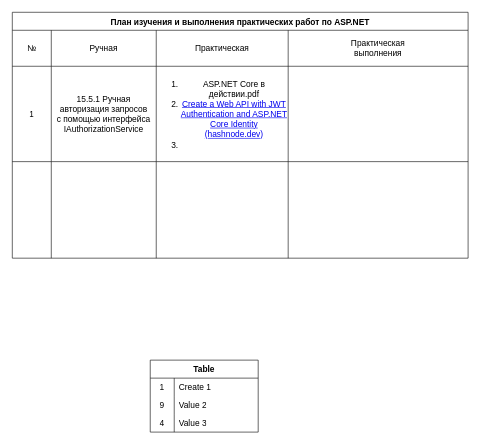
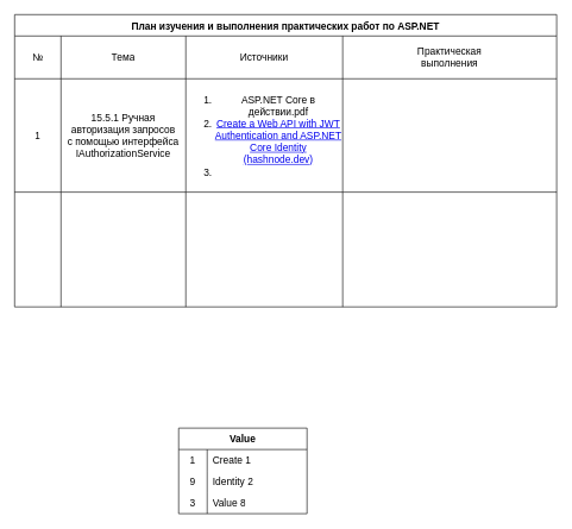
- <mxCell id="5" value="Ручная" style="shape=partialRectangle;html=1;whiteSpace=wrap;connectable=0;fillColor=none;top=0;left=0;bottom=0;right=0;overflow=hidden;rounded=0;shadow=0;glass=0;labelBackgroundColor=none;labelBorderColor=none;comic=0;sketch=0;pointerEvents=1;strokeColor=default;fontSize=14;fontColor=default;" vertex="1" parent="3"><mxGeometry x="65" width="175" height="60" as="geometry"><mxRectangle width="175" height="60" as="alternateBounds" /></mxGeometry></mxCell>
+ <mxCell id="5" value="Тема" style="shape=partialRectangle;html=1;whiteSpace=wrap;connectable=0;fillColor=none;top=0;left=0;bottom=0;right=0;overflow=hidden;rounded=0;shadow=0;glass=0;labelBackgroundColor=none;labelBorderColor=none;comic=0;sketch=0;pointerEvents=1;strokeColor=default;fontSize=14;fontColor=default;" vertex="1" parent="3"><mxGeometry x="65" width="175" height="60" as="geometry"><mxRectangle width="175" height="60" as="alternateBounds" /></mxGeometry></mxCell>
- <mxCell id="6" value="Практическая" style="shape=partialRectangle;html=1;whiteSpace=wrap;connectable=0;fillColor=none;top=0;left=0;bottom=0;right=0;overflow=hidden;rounded=0;shadow=0;glass=0;labelBackgroundColor=none;labelBorderColor=none;comic=0;sketch=0;pointerEvents=1;strokeColor=default;fontSize=14;fontColor=default;" vertex="1" parent="3"><mxGeometry x="240" width="220" height="60" as="geometry"><mxRectangle width="220" height="60" as="alternateBounds" /></mxGeometry></mxCell>
+ <mxCell id="6" value="Источники" style="shape=partialRectangle;html=1;whiteSpace=wrap;connectable=0;fillColor=none;top=0;left=0;bottom=0;right=0;overflow=hidden;rounded=0;shadow=0;glass=0;labelBackgroundColor=none;labelBorderColor=none;comic=0;sketch=0;pointerEvents=1;strokeColor=default;fontSize=14;fontColor=default;" vertex="1" parent="3"><mxGeometry x="240" width="220" height="60" as="geometry"><mxRectangle width="220" height="60" as="alternateBounds" /></mxGeometry></mxCell>
- <mxCell id="18" value="Table" style="shape=table;startSize=30;container=1;collapsible=0;childLayout=tableLayout;fixedRows=1;rowLines=0;fontStyle=1;rounded=0;shadow=0;glass=0;labelBackgroundColor=none;labelBorderColor=none;comic=0;sketch=0;pointerEvents=1;strokeColor=default;fontSize=14;fontColor=#000000;fillColor=default;html=0;" vertex="1" parent="1"><mxGeometry x="250" y="600" width="180" height="120" as="geometry" /></mxCell>
+ <mxCell id="18" value="Value" style="shape=table;startSize=30;container=1;collapsible=0;childLayout=tableLayout;fixedRows=1;rowLines=0;fontStyle=1;rounded=0;shadow=0;glass=0;labelBackgroundColor=none;labelBorderColor=none;comic=0;sketch=0;pointerEvents=1;strokeColor=default;fontSize=14;fontColor=#000000;fillColor=default;html=0;" vertex="1" parent="1"><mxGeometry x="250" y="600" width="180" height="120" as="geometry" /></mxCell>
- <mxCell id="24" value="Value 2" style="shape=partialRectangle;html=1;whiteSpace=wrap;connectable=0;fillColor=none;top=0;left=0;bottom=0;right=0;align=left;spacingLeft=6;overflow=hidden;rounded=0;shadow=0;glass=0;labelBackgroundColor=none;labelBorderColor=none;comic=0;sketch=0;pointerEvents=1;strokeColor=default;fontSize=14;fontColor=#000000;" vertex="1" parent="22"><mxGeometry x="40" width="140" height="30" as="geometry"><mxRectangle width="140" height="30" as="alternateBounds" /></mxGeometry></mxCell>
+ <mxCell id="24" value="Identity 2" style="shape=partialRectangle;html=1;whiteSpace=wrap;connectable=0;fillColor=none;top=0;left=0;bottom=0;right=0;align=left;spacingLeft=6;overflow=hidden;rounded=0;shadow=0;glass=0;labelBackgroundColor=none;labelBorderColor=none;comic=0;sketch=0;pointerEvents=1;strokeColor=default;fontSize=14;fontColor=#000000;" vertex="1" parent="22"><mxGeometry x="40" width="140" height="30" as="geometry"><mxRectangle width="140" height="30" as="alternateBounds" /></mxGeometry></mxCell>
- <mxCell id="26" value="4" style="shape=partialRectangle;html=1;whiteSpace=wrap;connectable=0;fillColor=none;top=0;left=0;bottom=0;right=0;overflow=hidden;rounded=0;shadow=0;glass=0;labelBackgroundColor=none;labelBorderColor=none;comic=0;sketch=0;pointerEvents=1;strokeColor=default;fontSize=14;fontColor=#000000;" vertex="1" parent="25"><mxGeometry width="40" height="30" as="geometry"><mxRectangle width="40" height="30" as="alternateBounds" /></mxGeometry></mxCell>
+ <mxCell id="26" value="3" style="shape=partialRectangle;html=1;whiteSpace=wrap;connectable=0;fillColor=none;top=0;left=0;bottom=0;right=0;overflow=hidden;rounded=0;shadow=0;glass=0;labelBackgroundColor=none;labelBorderColor=none;comic=0;sketch=0;pointerEvents=1;strokeColor=default;fontSize=14;fontColor=#000000;" vertex="1" parent="25"><mxGeometry width="40" height="30" as="geometry"><mxRectangle width="40" height="30" as="alternateBounds" /></mxGeometry></mxCell>
- <mxCell id="27" value="Value 3" style="shape=partialRectangle;html=1;whiteSpace=wrap;connectable=0;fillColor=none;top=0;left=0;bottom=0;right=0;align=left;spacingLeft=6;overflow=hidden;rounded=0;shadow=0;glass=0;labelBackgroundColor=none;labelBorderColor=none;comic=0;sketch=0;pointerEvents=1;strokeColor=default;fontSize=14;fontColor=#000000;" vertex="1" parent="25"><mxGeometry x="40" width="140" height="30" as="geometry"><mxRectangle width="140" height="30" as="alternateBounds" /></mxGeometry></mxCell>
+ <mxCell id="27" value="Value 8" style="shape=partialRectangle;html=1;whiteSpace=wrap;connectable=0;fillColor=none;top=0;left=0;bottom=0;right=0;align=left;spacingLeft=6;overflow=hidden;rounded=0;shadow=0;glass=0;labelBackgroundColor=none;labelBorderColor=none;comic=0;sketch=0;pointerEvents=1;strokeColor=default;fontSize=14;fontColor=#000000;" vertex="1" parent="25"><mxGeometry x="40" width="140" height="30" as="geometry"><mxRectangle width="140" height="30" as="alternateBounds" /></mxGeometry></mxCell>
